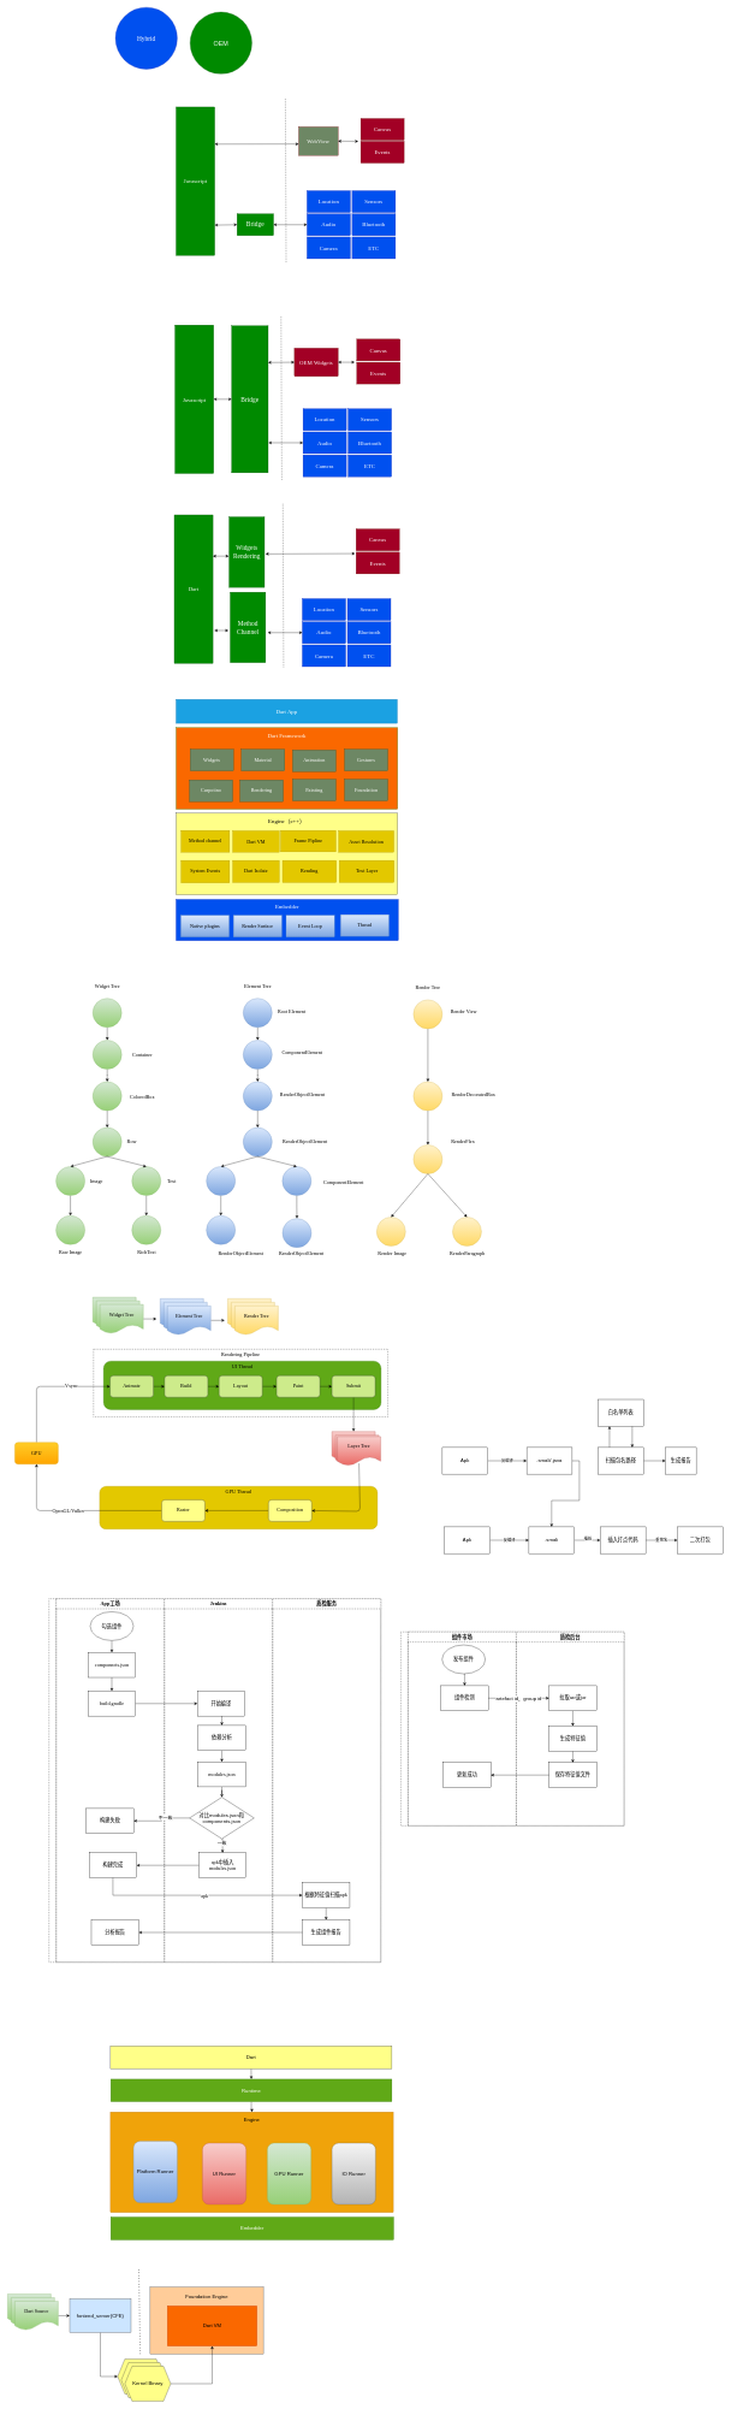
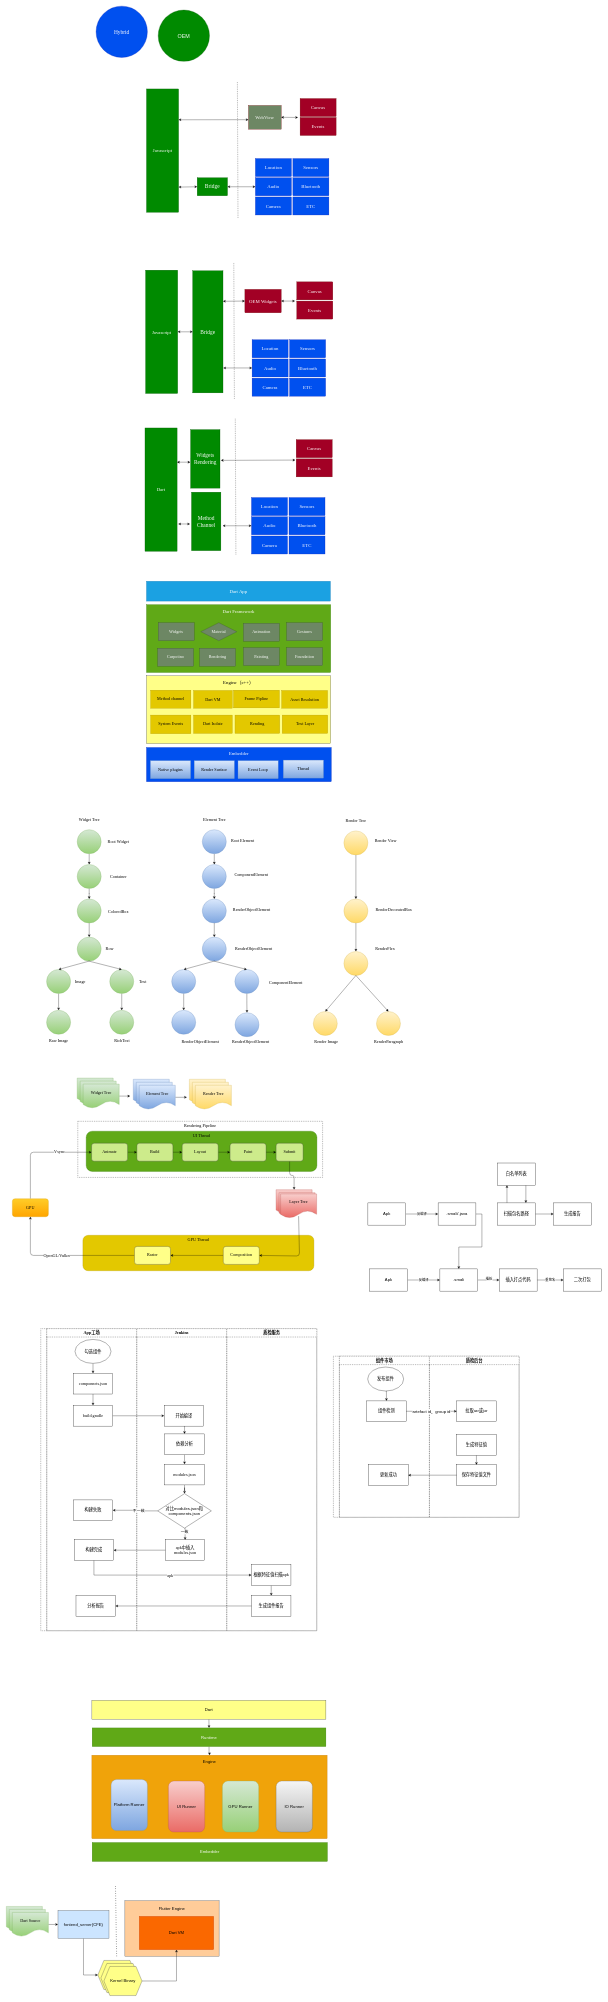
- <mxCell id="59" value="Material" style="rounded=0;whiteSpace=wrap;html=1;fontFamily=Verdana;fontSize=14;fillColor=#6d8764;fontColor=#ffffff;strokeColor=#3A5431;" parent="1" vertex="1"><mxGeometry x="668" y="2075" width="120" height="60" as="geometry" /></mxCell>
+ <mxCell id="59" value="Material" style="rhombus;whiteSpace=wrap;html=1;fontFamily=Verdana;fontSize=14;fillColor=#6d8764;fontColor=#ffffff;strokeColor=#3A5431;" parent="1" vertex="1"><mxGeometry x="668" y="2075" width="120" height="60" as="geometry" /></mxCell>
- <mxCell id="57" value="Dart Framework" style="rounded=0;whiteSpace=wrap;html=1;fontFamily=Verdana;fontSize=16;fillColor=#fa6800;fontColor=#ffffff;strokeColor=#2D7600;verticalAlign=top;spacingTop=7;" parent="1" vertex="1"><mxGeometry x="487" y="2015" width="614" height="226" as="geometry" /></mxCell>
+ <mxCell id="57" value="Dart Framework" style="rounded=0;whiteSpace=wrap;html=1;fontFamily=Verdana;fontSize=16;fillColor=#60a917;fontColor=#ffffff;strokeColor=#2D7600;verticalAlign=top;spacingTop=7;" parent="1" vertex="1"><mxGeometry x="487" y="2015" width="614" height="226" as="geometry" /></mxCell>
+ <mxCell id="122" value="Root Widget" style="text;html=1;align=center;verticalAlign=middle;resizable=0;points=[];autosize=1;strokeColor=none;fillColor=none;fontSize=14;fontFamily=Verdana;" parent="1" vertex="1"><mxGeometry x="340.5" y="2790.5" width="104" height="29" as="geometry" /></mxCell>
- <mxCell id="165" value="Submit" style="rounded=1;whiteSpace=wrap;html=1;fontFamily=Verdana;fontSize=14;fillColor=#cdeb8b;strokeColor=#36393d;" parent="1" vertex="1"><mxGeometry x="919" y="3810" width="120" height="60" as="geometry" /></mxCell>
+ <mxCell id="165" value="Submit" style="rounded=1;whiteSpace=wrap;html=1;fontFamily=Verdana;fontSize=14;fillColor=#cdeb8b;strokeColor=#36393d;" parent="1" vertex="1"><mxGeometry x="919" y="3810" width="90" height="60" as="geometry" /></mxCell>
- <mxCell id="252" value="生成报告" style="rounded=0;whiteSpace=wrap;html=1;fontSize=14;" parent="1" vertex="1"><mxGeometry x="1844" y="4009" width="85" height="74" as="geometry" /></mxCell>
+ <mxCell id="252" value="生成报告" style="rounded=0;whiteSpace=wrap;html=1;fontSize=14;" parent="1" vertex="1"><mxGeometry x="1844" y="4009" width="126" height="74" as="geometry" /></mxCell>
- <mxCell id="238" style="edgeStyle=orthogonalEdgeStyle;rounded=0;orthogonalLoop=1;jettySize=auto;html=1;exitX=0.5;exitY=1;exitDx=0;exitDy=0;entryX=0.5;entryY=0;entryDx=0;entryDy=0;" parent="237" source="239" target="241" edge="1"><mxGeometry relative="1" as="geometry" /></mxCell>
- <mxCell id="183" value="构建失败" style="whiteSpace=wrap;html=1;rounded=0;fontFamily=Verdana;fontSize=14;fontColor=#000000;" parent="177" vertex="1"><mxGeometry x="83.5" y="581" width="131.5" height="69" as="geometry" /></mxCell>
+ <mxCell id="183" value="构建失败" style="whiteSpace=wrap;html=1;rounded=0;fontFamily=Verdana;fontSize=14;fontColor=#000000;" parent="177" vertex="1"><mxGeometry x="88.5" y="571" width="131.5" height="69" as="geometry" /></mxCell>
- <mxCell id="224" value="Foundation Engine" style="rounded=0;whiteSpace=wrap;html=1;fontSize=14;fillColor=#ffcc99;strokeColor=#36393d;verticalAlign=top;spacingTop=10;" parent="1" vertex="1"><mxGeometry x="415" y="6335" width="314" height="185" as="geometry" /></mxCell>
+ <mxCell id="224" value="Flutter Engine" style="rounded=0;whiteSpace=wrap;html=1;fontSize=14;fillColor=#ffcc99;strokeColor=#36393d;verticalAlign=top;spacingTop=10;" parent="1" vertex="1"><mxGeometry x="415" y="6335" width="314" height="185" as="geometry" /></mxCell>
